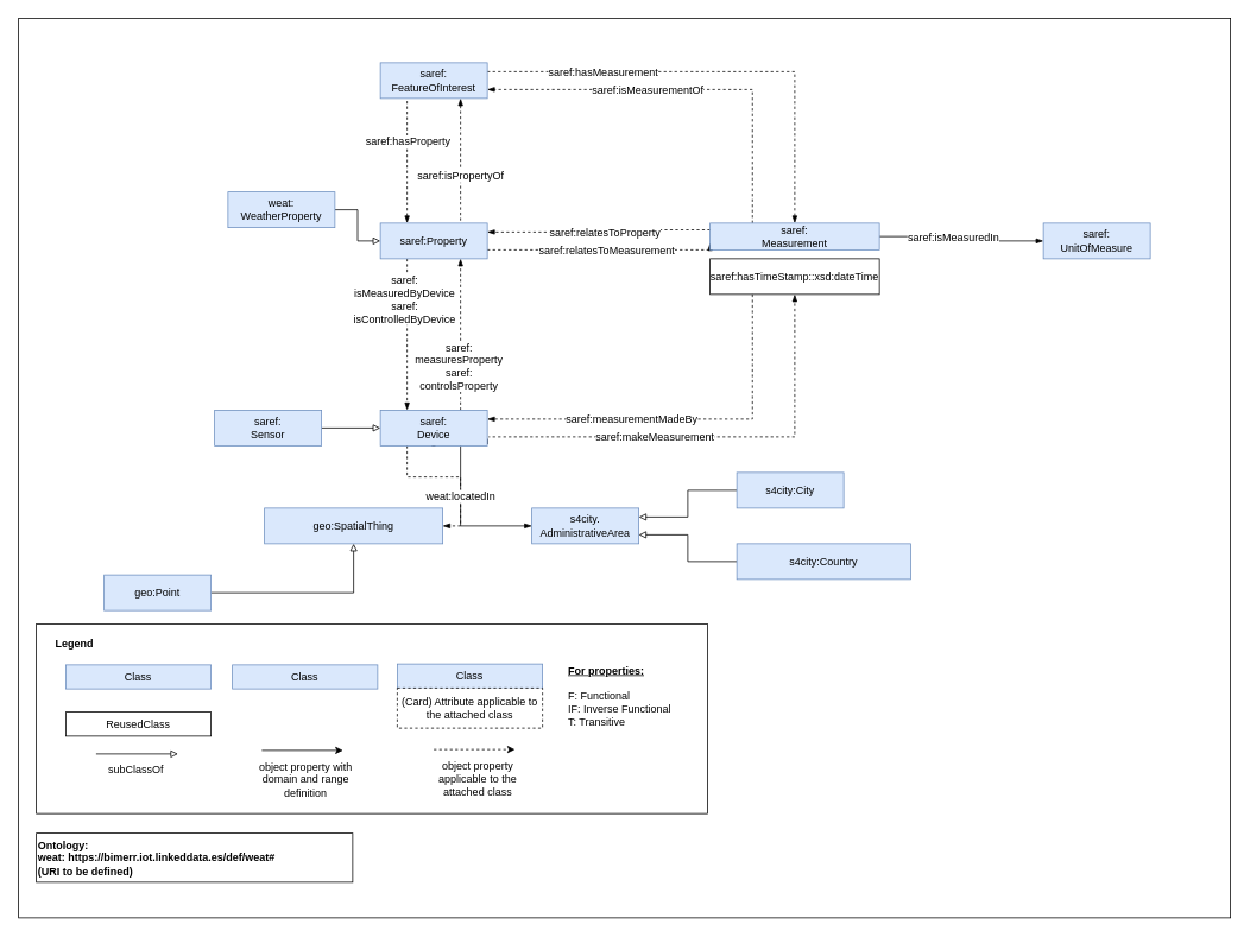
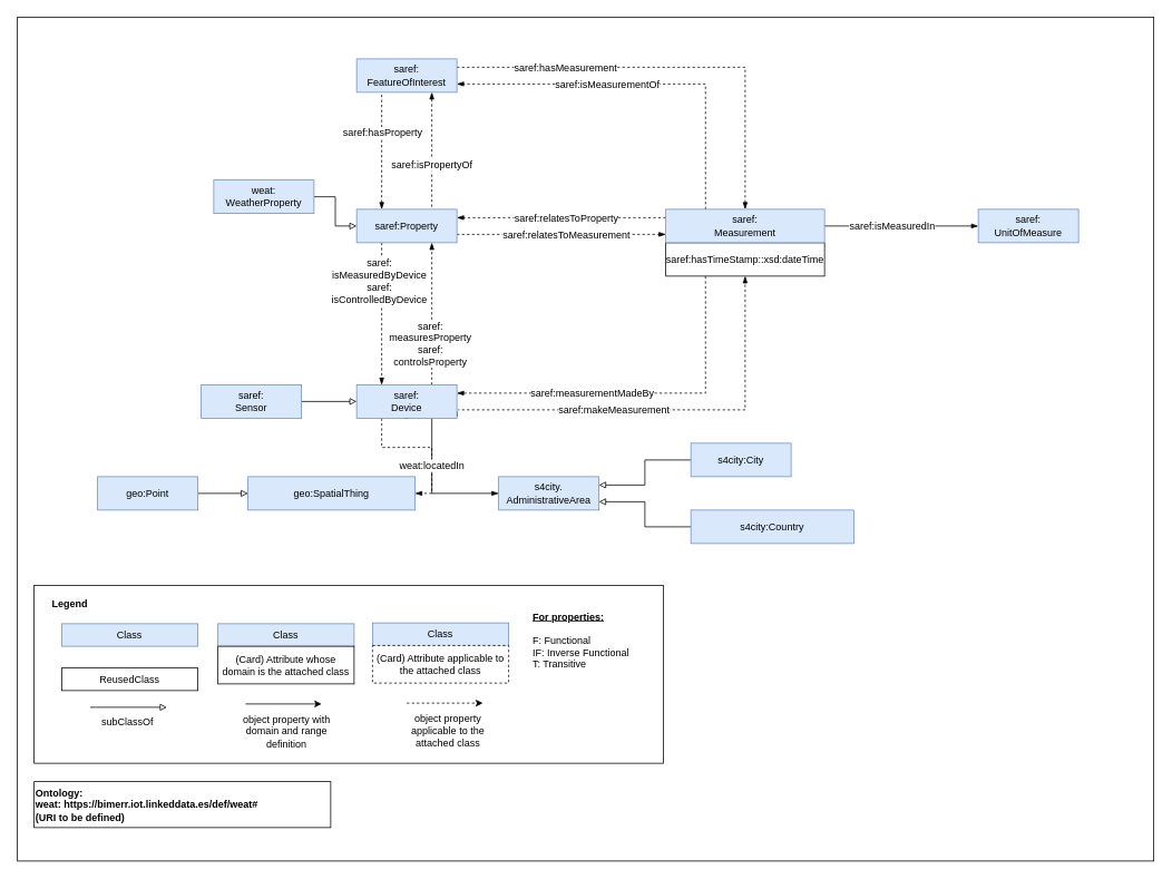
- <mxCell id="24" value="saref:&lt;br&gt;Measurement" style="rounded=0;whiteSpace=wrap;html=1;fillColor=#dae8fc;strokeColor=#6c8ebf;" parent="1" vertex="1"><mxGeometry x="796" y="250" width="190" height="30" as="geometry" /></mxCell>
+ <mxCell id="24" value="saref:&lt;br&gt;Measurement" style="rounded=0;whiteSpace=wrap;html=1;fillColor=#dae8fc;strokeColor=#6c8ebf;" parent="1" vertex="1"><mxGeometry x="796" y="250" width="190" height="40" as="geometry" /></mxCell>
- <mxCell id="39" value="geo:Point" style="rounded=0;whiteSpace=wrap;html=1;fillColor=#dae8fc;strokeColor=#6c8ebf;" parent="1" vertex="1"><mxGeometry x="116" y="645" width="120" height="40" as="geometry" /></mxCell>
+ <mxCell id="39" value="geo:Point" style="rounded=0;whiteSpace=wrap;html=1;fillColor=#dae8fc;strokeColor=#6c8ebf;" parent="1" vertex="1"><mxGeometry x="116" y="570" width="120" height="40" as="geometry" /></mxCell>
- <mxCell id="59" value="&lt;b&gt;&lt;u&gt;For properties:&lt;br&gt;&lt;br&gt;&lt;/u&gt;&lt;/b&gt;F: Functional&lt;br&gt;IF: Inverse Functional&lt;br&gt;T: Transitive" style="text;html=1;strokeColor=none;fillColor=none;align=left;verticalAlign=middle;whiteSpace=wrap;rounded=0;dashed=1;" parent="1" vertex="1"><mxGeometry x="635" y="746" width="136" height="70" as="geometry" /></mxCell>
+ <mxCell id="59" value="&lt;b&gt;&lt;u&gt;For properties:&lt;br&gt;&lt;br&gt;&lt;/u&gt;&lt;/b&gt;F: Functional&lt;br&gt;IF: Inverse Functional&lt;br&gt;T: Transitive" style="text;html=1;strokeColor=none;fillColor=none;align=left;verticalAlign=middle;whiteSpace=wrap;rounded=0;dashed=1;" parent="1" vertex="1"><mxGeometry x="635" y="731" width="136" height="70" as="geometry" /></mxCell>
+ <mxCell id="48" value="(Card) Attribute whose domain is the attached class" style="rounded=0;whiteSpace=wrap;html=1;" parent="1" vertex="1"><mxGeometry x="260" y="773" width="163" height="45" as="geometry" /></mxCell>
